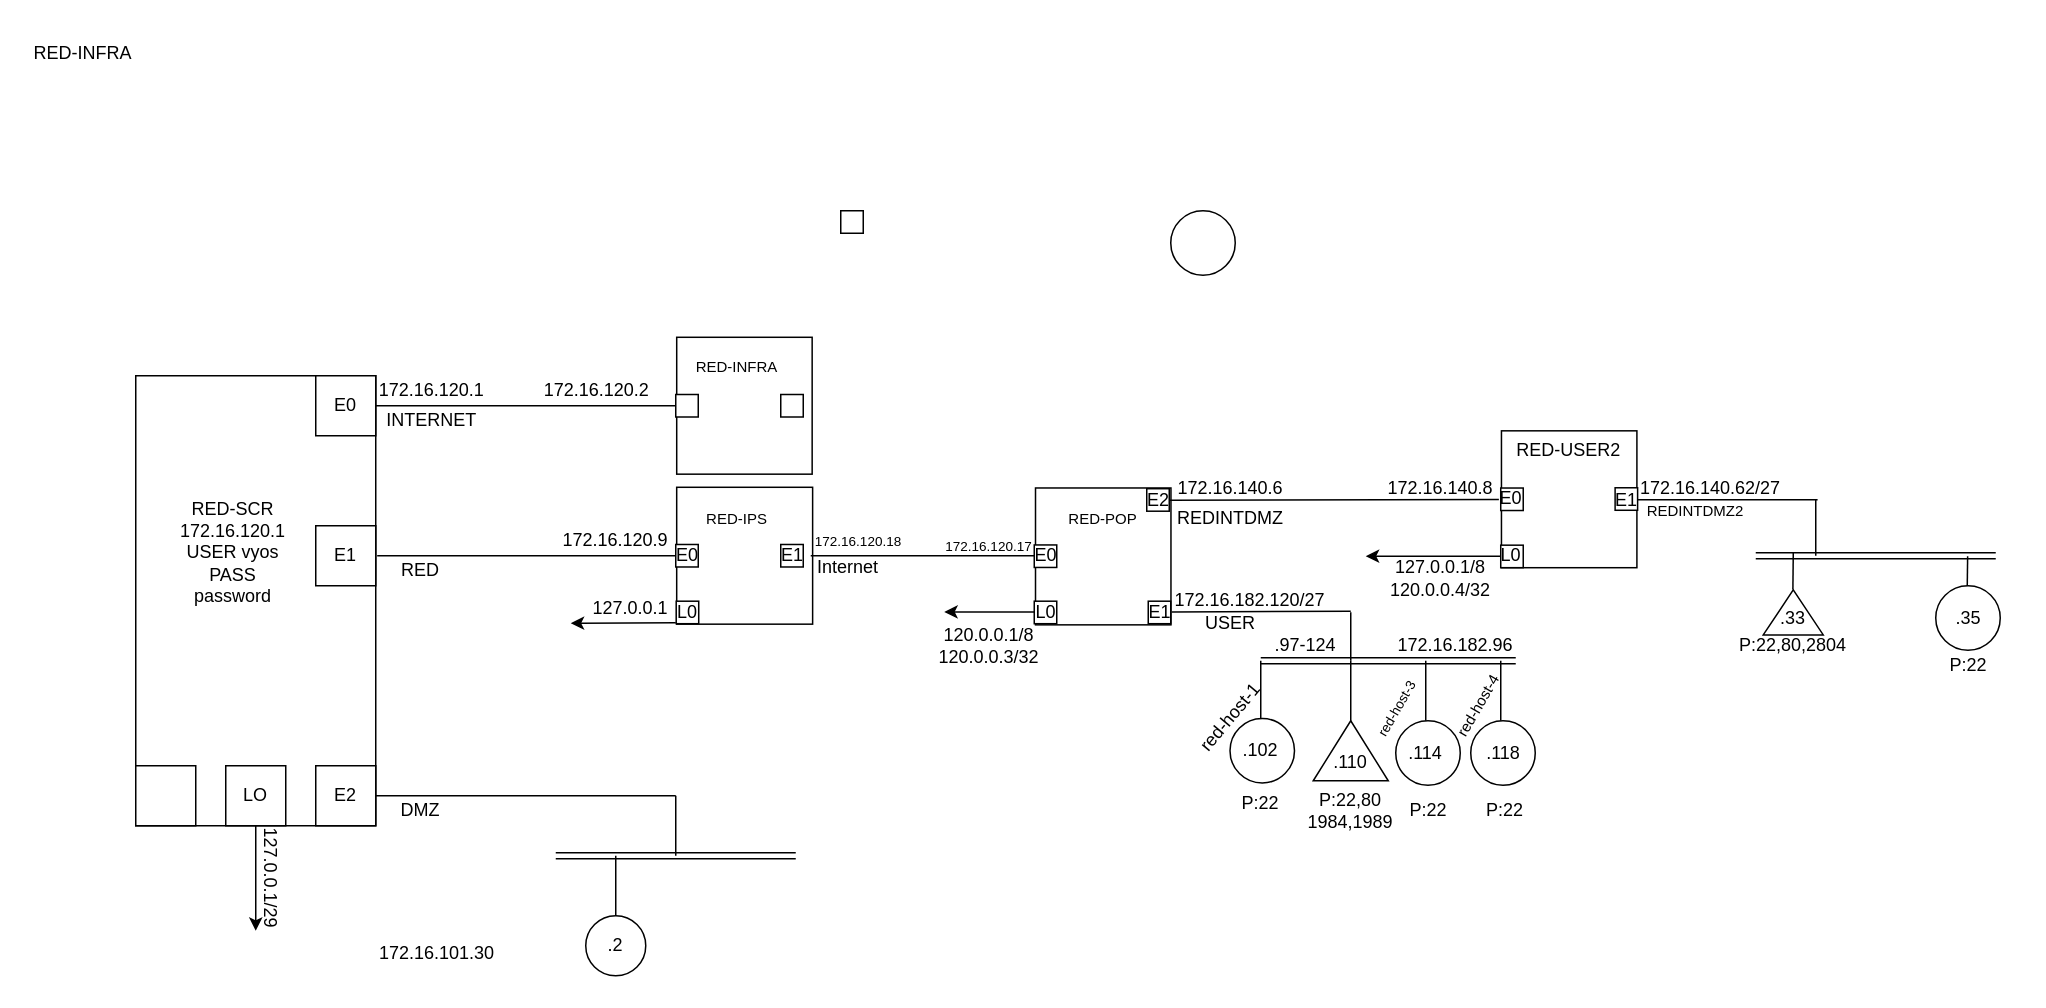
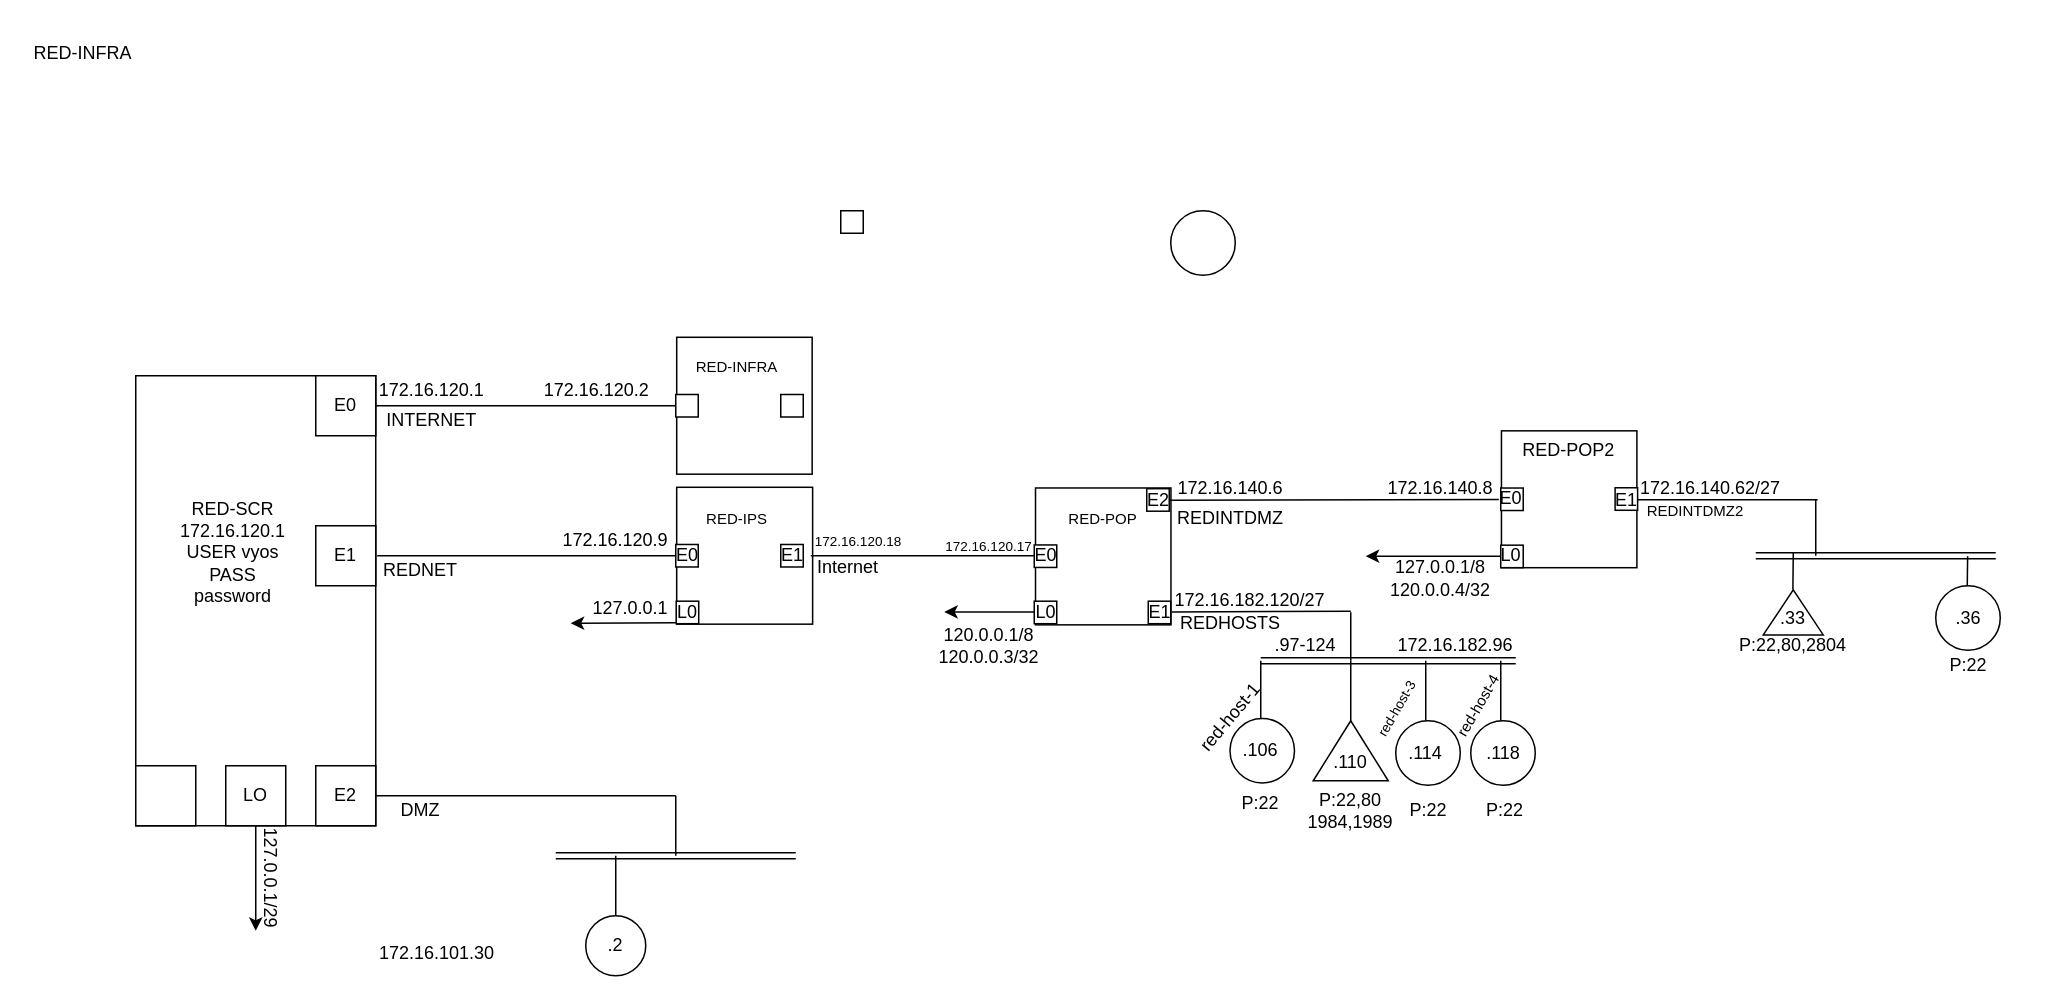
- <mxCell id="95" value="RED-USER2" style="text;html=1;align=center;verticalAlign=middle;whiteSpace=wrap;rounded=0;" vertex="1" parent="1"><mxGeometry x="1009.12" y="285.14" width="73" height="30" as="geometry" /></mxCell>
+ <mxCell id="95" value="RED-POP2" style="text;html=1;align=center;verticalAlign=middle;whiteSpace=wrap;rounded=0;" vertex="1" parent="1"><mxGeometry x="1009.12" y="285.14" width="73" height="30" as="geometry" /></mxCell>
- <mxCell id="17" value="RED" style="text;html=1;align=center;verticalAlign=middle;whiteSpace=wrap;rounded=0;" parent="1" vertex="1"><mxGeometry x="250" y="370" width="60" height="20" as="geometry" /></mxCell>
+ <mxCell id="17" value="REDNET" style="text;html=1;align=center;verticalAlign=middle;whiteSpace=wrap;rounded=0;" parent="1" vertex="1"><mxGeometry x="250" y="370" width="60" height="20" as="geometry" /></mxCell>
- <mxCell id="113" value=".35" style="text;html=1;align=center;verticalAlign=middle;whiteSpace=wrap;rounded=0;" vertex="1" parent="1"><mxGeometry x="1282" y="397" width="60" height="30" as="geometry" /></mxCell>
+ <mxCell id="113" value=".36" style="text;html=1;align=center;verticalAlign=middle;whiteSpace=wrap;rounded=0;" vertex="1" parent="1"><mxGeometry x="1282" y="397" width="60" height="30" as="geometry" /></mxCell>
- <mxCell id="70" value="USER" style="text;html=1;align=center;verticalAlign=middle;whiteSpace=wrap;rounded=0;" parent="1" vertex="1"><mxGeometry x="790" y="400.3" width="60" height="30" as="geometry" /></mxCell>
+ <mxCell id="70" value="REDHOSTS" style="text;html=1;align=center;verticalAlign=middle;whiteSpace=wrap;rounded=0;" parent="1" vertex="1"><mxGeometry x="790" y="400.3" width="60" height="30" as="geometry" /></mxCell>
- <mxCell id="82" value=".102" style="text;html=1;align=center;verticalAlign=middle;whiteSpace=wrap;rounded=0;" parent="1" vertex="1"><mxGeometry x="810" y="485" width="60" height="30" as="geometry" /></mxCell>
+ <mxCell id="82" value=".106" style="text;html=1;align=center;verticalAlign=middle;whiteSpace=wrap;rounded=0;" parent="1" vertex="1"><mxGeometry x="810" y="485" width="60" height="30" as="geometry" /></mxCell>
